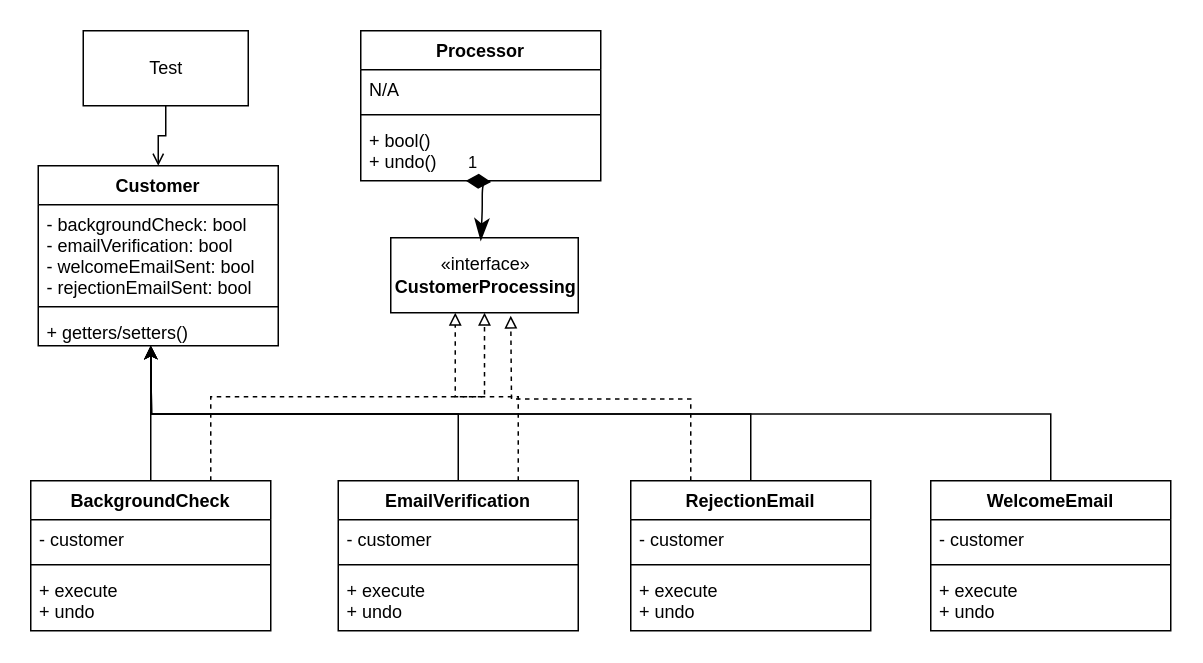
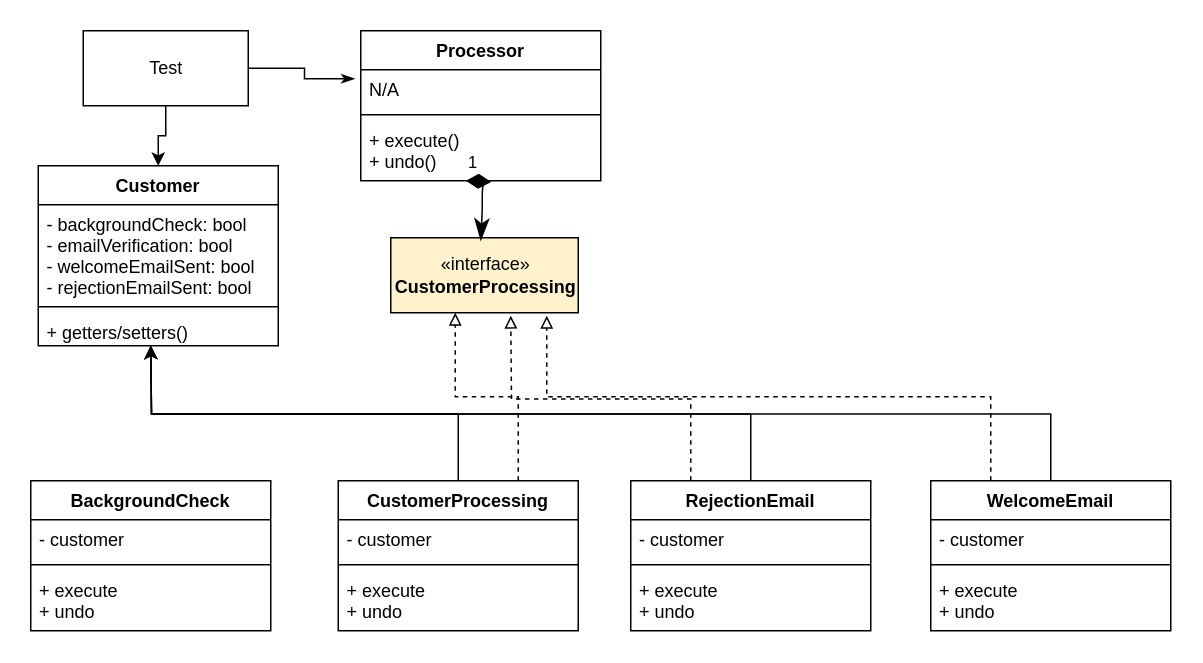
+ <mxCell id="3" style="edgeStyle=orthogonalEdgeStyle;rounded=0;orthogonalLoop=1;jettySize=auto;html=1;exitX=1;exitY=0.5;exitDx=0;exitDy=0;entryX=-0.025;entryY=0.231;entryDx=0;entryDy=0;entryPerimeter=0;endArrow=classicThin;endFill=1;" edge="1" parent="1" source="4" target="6"><mxGeometry relative="1" as="geometry" /></mxCell>
- <mxCell id="8" value="+ bool()&#10;+ undo()&#10;" style="text;strokeColor=none;fillColor=none;align=left;verticalAlign=top;spacingLeft=4;spacingRight=4;overflow=hidden;rotatable=0;points=[[0,0.5],[1,0.5]];portConstraint=eastwest;" vertex="1" parent="5"><mxGeometry y="60" width="160" height="40" as="geometry" /></mxCell>
+ <mxCell id="8" value="+ execute()&#10;+ undo()&#10;" style="text;strokeColor=none;fillColor=none;align=left;verticalAlign=top;spacingLeft=4;spacingRight=4;overflow=hidden;rotatable=0;points=[[0,0.5],[1,0.5]];portConstraint=eastwest;" vertex="1" parent="5"><mxGeometry y="60" width="160" height="40" as="geometry" /></mxCell>
- <mxCell id="2" style="edgeStyle=orthogonalEdgeStyle;rounded=0;orthogonalLoop=1;jettySize=auto;html=1;exitX=0.5;exitY=1;exitDx=0;exitDy=0;entryX=0.5;entryY=0;entryDx=0;entryDy=0;endArrow=open;" edge="1" parent="1" source="4" target="9"><mxGeometry relative="1" as="geometry" /></mxCell>
+ <mxCell id="2" style="edgeStyle=orthogonalEdgeStyle;rounded=0;orthogonalLoop=1;jettySize=auto;html=1;exitX=0.5;exitY=1;exitDx=0;exitDy=0;entryX=0.5;entryY=0;entryDx=0;entryDy=0;" edge="1" parent="1" source="4" target="9"><mxGeometry relative="1" as="geometry" /></mxCell>
- <mxCell id="13" value="«interface»&lt;br&gt;&lt;b&gt;CustomerProcessing&lt;/b&gt;" style="html=1;" vertex="1" parent="1"><mxGeometry x="260" y="158" width="125" height="50" as="geometry" /></mxCell>
+ <mxCell id="13" value="«interface»&lt;br&gt;&lt;b&gt;CustomerProcessing&lt;/b&gt;" style="html=1;fillColor=#fff2cc;" vertex="1" parent="1"><mxGeometry x="260" y="158" width="125" height="50" as="geometry" /></mxCell>
- <mxCell id="15" style="edgeStyle=orthogonalEdgeStyle;rounded=0;orthogonalLoop=1;jettySize=auto;html=1;exitX=0.75;exitY=0;exitDx=0;exitDy=0;entryX=0.5;entryY=1;entryDx=0;entryDy=0;dashed=1;endArrow=block;endFill=0;" edge="1" parent="1" source="16" target="13"><mxGeometry relative="1" as="geometry" /></mxCell>
+ <mxCell id="33" style="edgeStyle=orthogonalEdgeStyle;rounded=0;orthogonalLoop=1;jettySize=auto;html=1;exitX=0.25;exitY=0;exitDx=0;exitDy=0;entryX=0.832;entryY=1.04;entryDx=0;entryDy=0;entryPerimeter=0;dashed=1;endArrow=block;endFill=0;" edge="1" parent="1" source="34" target="13"><mxGeometry relative="1" as="geometry" /></mxCell>
- <mxCell id="14" style="edgeStyle=orthogonalEdgeStyle;rounded=0;orthogonalLoop=1;jettySize=auto;html=1;exitX=0.5;exitY=0;exitDx=0;exitDy=0;entryX=0.469;entryY=1;entryDx=0;entryDy=0;entryPerimeter=0;" edge="1" parent="1" source="16" target="12"><mxGeometry relative="1" as="geometry" /></mxCell>
- <mxCell id="22" value="EmailVerification" style="swimlane;fontStyle=1;align=center;verticalAlign=top;childLayout=stackLayout;horizontal=1;startSize=26;horizontalStack=0;resizeParent=1;resizeParentMax=0;resizeLast=0;collapsible=1;marginBottom=0;" vertex="1" parent="1"><mxGeometry x="225" y="320" width="160" height="100" as="geometry" /></mxCell>
+ <mxCell id="22" value="CustomerProcessing" style="swimlane;fontStyle=1;align=center;verticalAlign=top;childLayout=stackLayout;horizontal=1;startSize=26;horizontalStack=0;resizeParent=1;resizeParentMax=0;resizeLast=0;collapsible=1;marginBottom=0;" vertex="1" parent="1"><mxGeometry x="225" y="320" width="160" height="100" as="geometry" /></mxCell>
